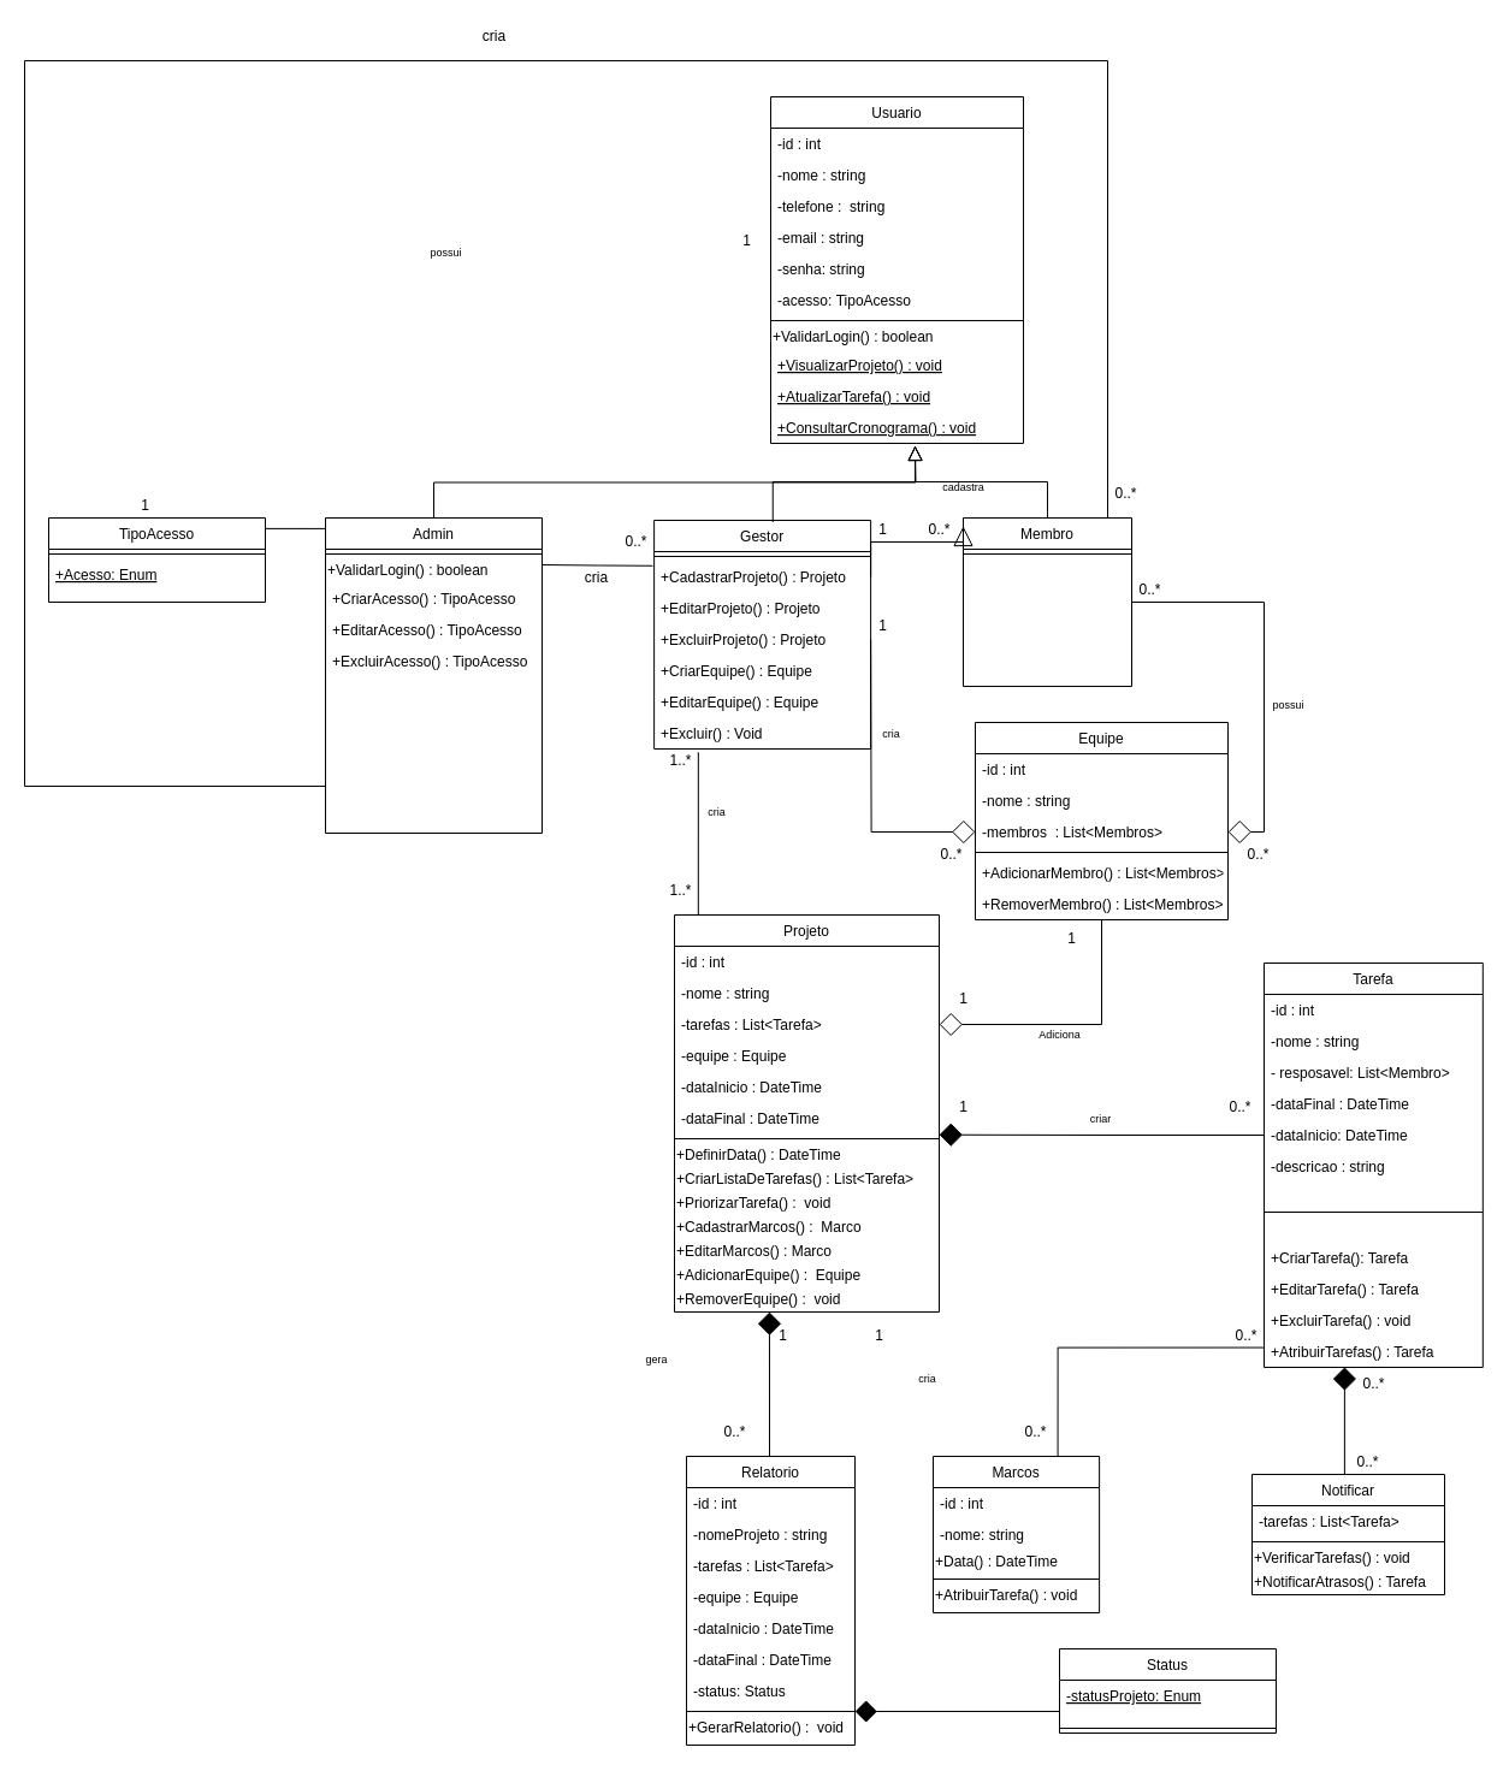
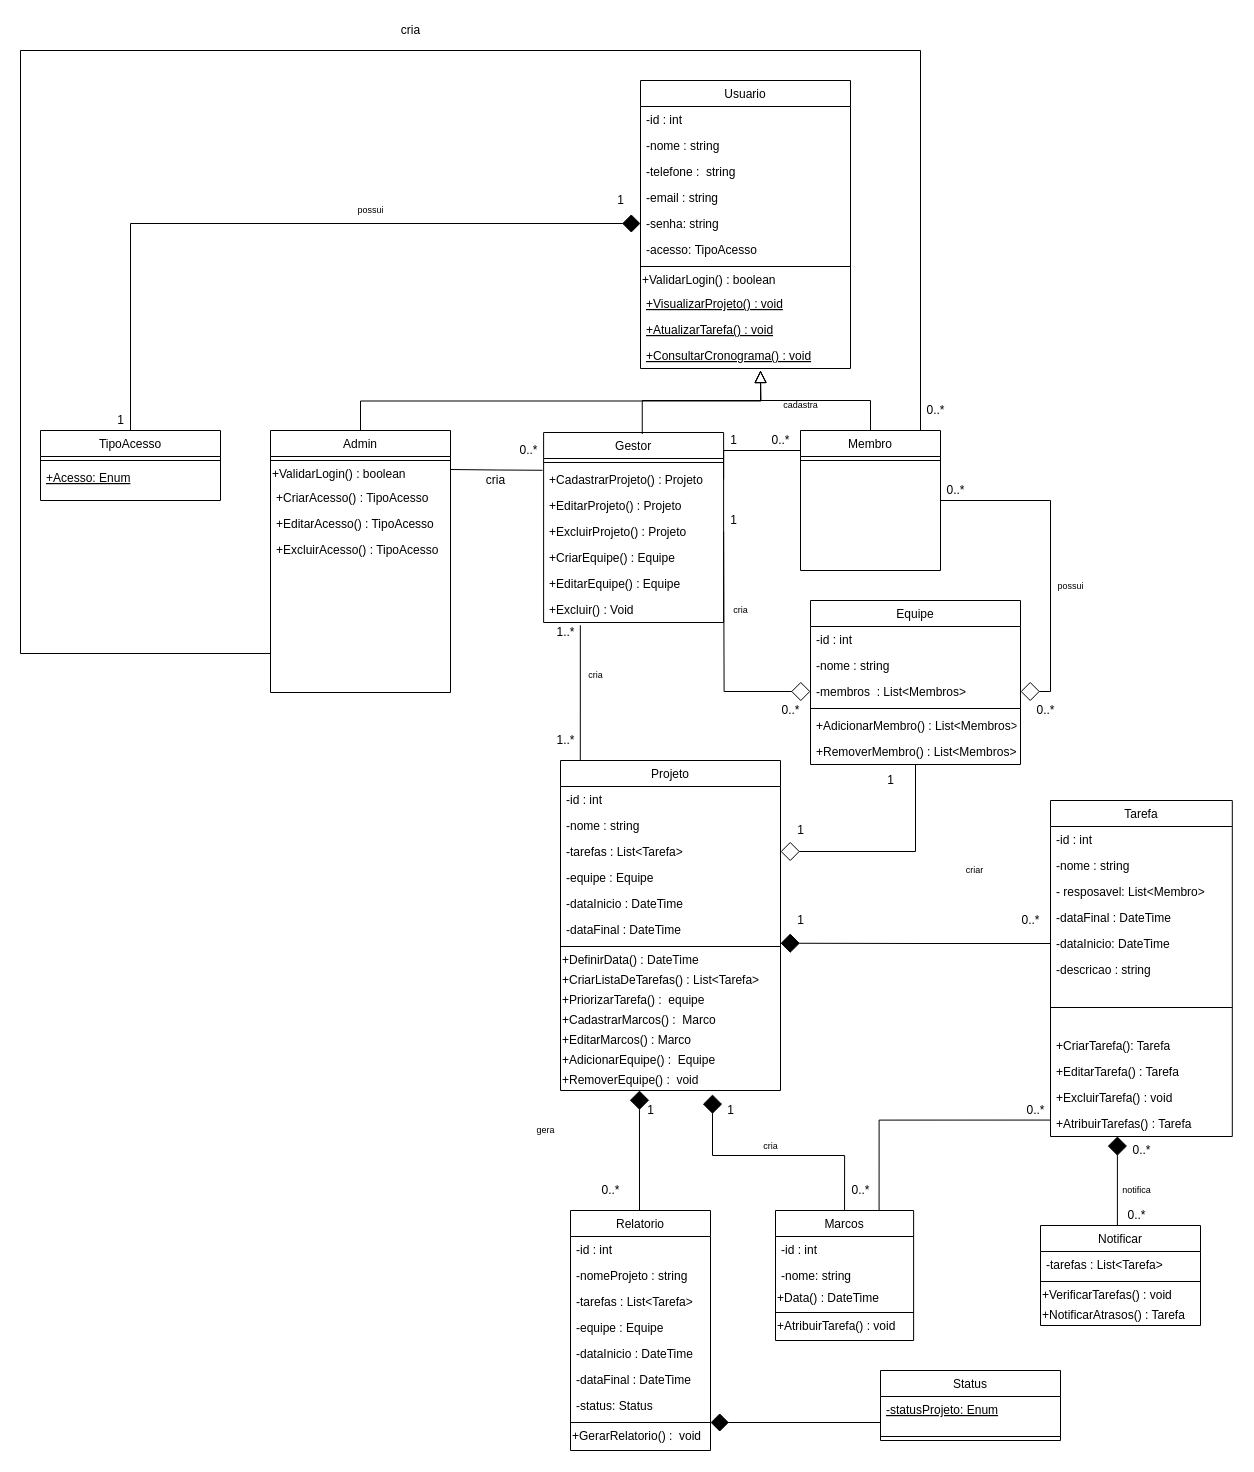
+ <mxCell id="105" style="edgeStyle=orthogonalEdgeStyle;rounded=0;orthogonalLoop=1;jettySize=auto;html=1;exitX=0.5;exitY=0;exitDx=0;exitDy=0;entryX=0;entryY=0.5;entryDx=0;entryDy=0;endArrow=diamond;endFill=1;endSize=16;" parent="1" source="107" target="7" edge="1"><mxGeometry relative="1" as="geometry" /></mxCell>
- <mxCell id="106" style="edgeStyle=orthogonalEdgeStyle;rounded=0;orthogonalLoop=1;jettySize=auto;html=1;exitX=1;exitY=0.25;exitDx=0;exitDy=0;entryX=-0.003;entryY=0.034;entryDx=0;entryDy=0;entryPerimeter=0;endArrow=none;endFill=0;endSize=16;" parent="1" source="107" target="99" edge="1"><mxGeometry relative="1" as="geometry"><Array as="points"><mxPoint x="220" y="439" /></Array></mxGeometry></mxCell>
- <mxCell id="113" style="edgeStyle=orthogonalEdgeStyle;rounded=0;orthogonalLoop=1;jettySize=auto;html=1;exitX=1;exitY=0.5;exitDx=0;exitDy=0;entryX=0;entryY=0.05;entryDx=0;entryDy=0;entryPerimeter=0;endArrow=block;endFill=0;endSize=14;" parent="1" source="16" target="24" edge="1"><mxGeometry relative="1" as="geometry"><Array as="points"><mxPoint x="723" y="450" /><mxPoint x="800" y="450" /></Array></mxGeometry></mxCell>
+ <mxCell id="113" style="edgeStyle=orthogonalEdgeStyle;rounded=0;orthogonalLoop=1;jettySize=auto;html=1;exitX=1;exitY=0.5;exitDx=0;exitDy=0;entryX=0;entryY=0.05;entryDx=0;entryDy=0;entryPerimeter=0;endArrow=none;endFill=0;endSize=14;" parent="1" source="16" target="24" edge="1"><mxGeometry relative="1" as="geometry"><Array as="points"><mxPoint x="723" y="450" /><mxPoint x="800" y="450" /></Array></mxGeometry></mxCell>
- <mxCell id="121" value="Adiciona" style="text;html=1;align=center;verticalAlign=middle;resizable=0;points=[];autosize=1;strokeColor=none;fillColor=none;fontSize=9;" parent="1" vertex="1"><mxGeometry x="855" y="850" width="50" height="20" as="geometry" /></mxCell>
- <mxCell id="122" value="criar" style="text;html=1;align=center;verticalAlign=middle;resizable=0;points=[];autosize=1;strokeColor=none;fillColor=none;fontSize=9;" parent="1" vertex="1"><mxGeometry x="898.5" y="920" width="30" height="20" as="geometry" /></mxCell>
+ <mxCell id="122" value="criar" style="text;html=1;align=center;verticalAlign=middle;resizable=0;points=[];autosize=1;strokeColor=none;fillColor=none;fontSize=9;" parent="1" vertex="1"><mxGeometry x="958.5" y="860" width="30" height="20" as="geometry" /></mxCell>
- <mxCell id="39" value="+PriorizarTarefa() :&amp;nbsp; void" style="text;html=1;align=left;verticalAlign=middle;resizable=0;points=[];autosize=1;strokeColor=none;fillColor=none;" parent="28" vertex="1"><mxGeometry y="230" width="220" height="20" as="geometry" /></mxCell>
+ <mxCell id="39" value="+PriorizarTarefa() :&amp;nbsp; equipe" style="text;html=1;align=left;verticalAlign=middle;resizable=0;points=[];autosize=1;strokeColor=none;fillColor=none;" parent="28" vertex="1"><mxGeometry y="230" width="220" height="20" as="geometry" /></mxCell>
+ <mxCell id="76" style="edgeStyle=orthogonalEdgeStyle;rounded=0;orthogonalLoop=1;jettySize=auto;html=1;exitX=0.5;exitY=0;exitDx=0;exitDy=0;entryX=0.691;entryY=1.197;entryDx=0;entryDy=0;entryPerimeter=0;endArrow=diamond;endFill=1;endSize=17;" parent="1" source="78" target="43" edge="1"><mxGeometry relative="1" as="geometry" /></mxCell>
+ <mxCell id="134" value="notifica" style="text;html=1;align=center;verticalAlign=middle;resizable=0;points=[];autosize=1;strokeColor=none;fillColor=none;fontSize=9;" parent="1" vertex="1"><mxGeometry x="1115.9" y="1180" width="40" height="20" as="geometry" /></mxCell>
